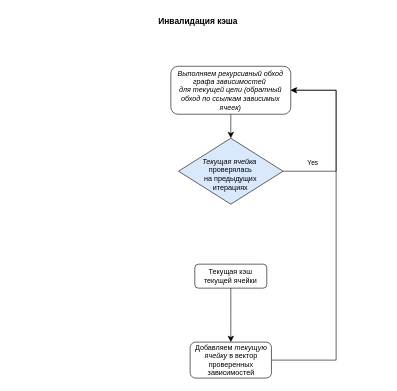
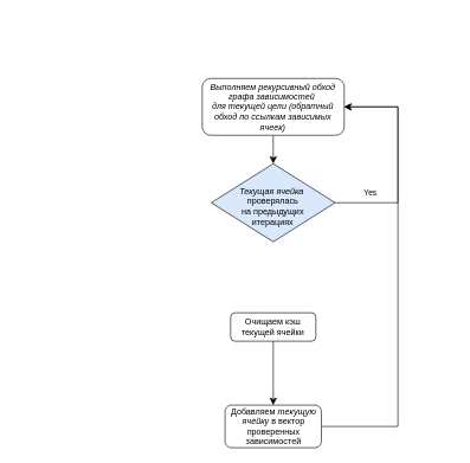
- <mxCell id="7" value="&lt;b&gt;&lt;font style=&quot;font-size: 14px;&quot;&gt;Инвалидация кэша&lt;/font&gt;&lt;/b&gt;" style="text;html=1;strokeColor=none;fillColor=none;align=center;verticalAlign=middle;whiteSpace=wrap;rounded=0;" vertex="1" parent="1"><mxGeometry x="20" y="20" width="620" height="30" as="geometry" /></mxCell>
- <mxCell id="6" value="Текущая кэш текущей ячейки" style="rounded=1;whiteSpace=wrap;html=1;fontSize=12;glass=0;strokeWidth=1;shadow=0;" vertex="1" parent="1"><mxGeometry x="324.37" y="440" width="120" height="40" as="geometry" /></mxCell>
+ <mxCell id="6" value="Очищаем кэш текущей ячейки" style="rounded=1;whiteSpace=wrap;html=1;fontSize=12;glass=0;strokeWidth=1;shadow=0;" vertex="1" parent="1"><mxGeometry x="324.37" y="440" width="120" height="40" as="geometry" /></mxCell>
